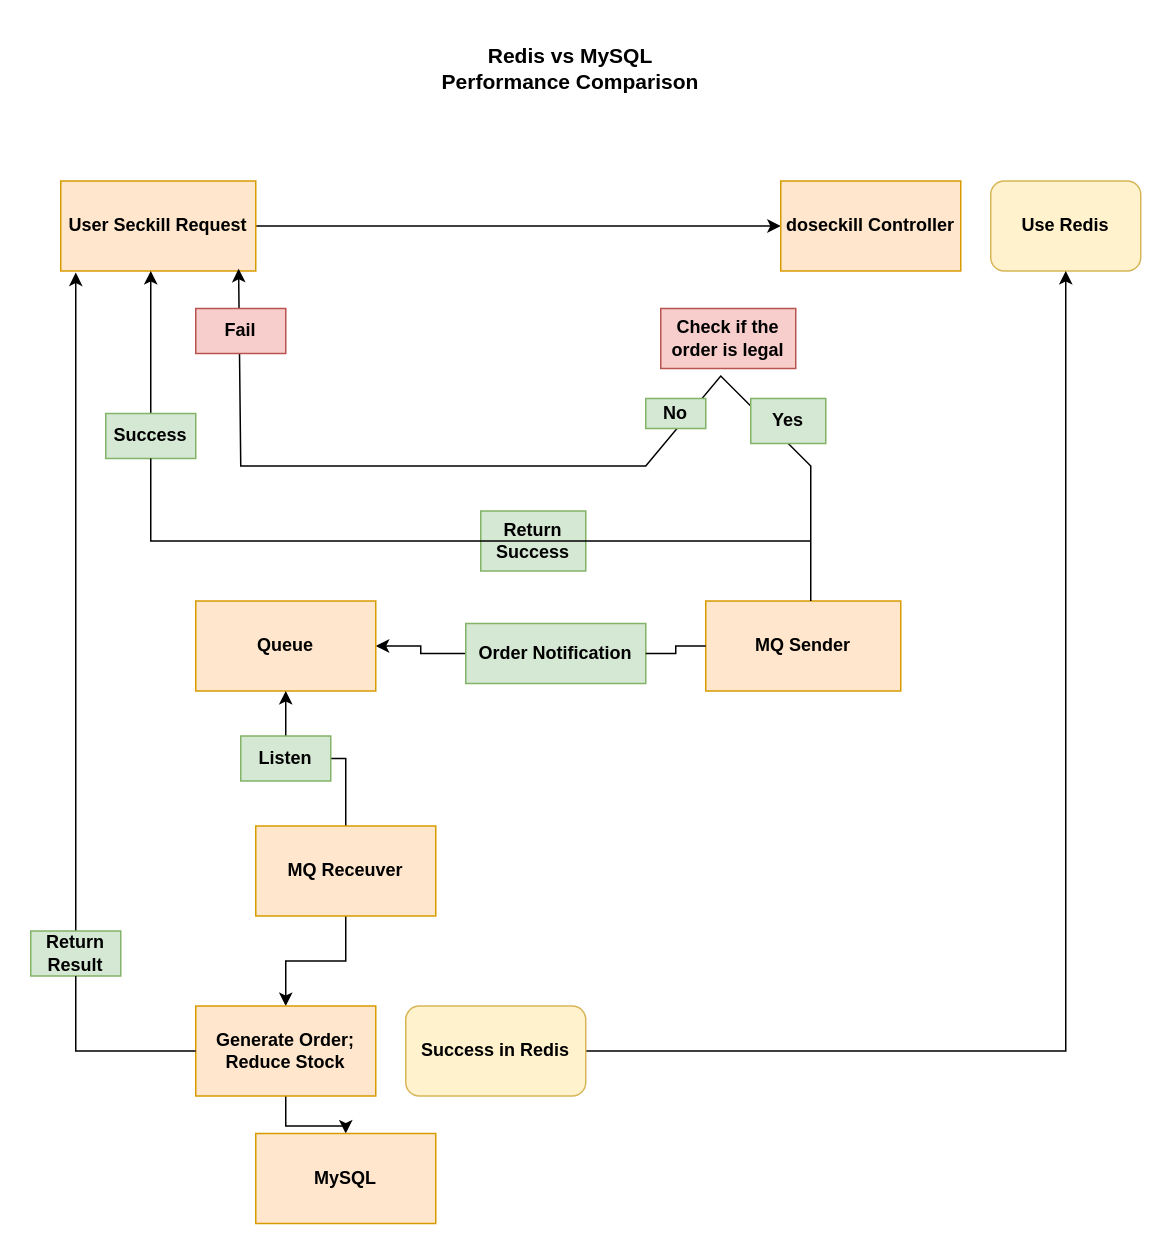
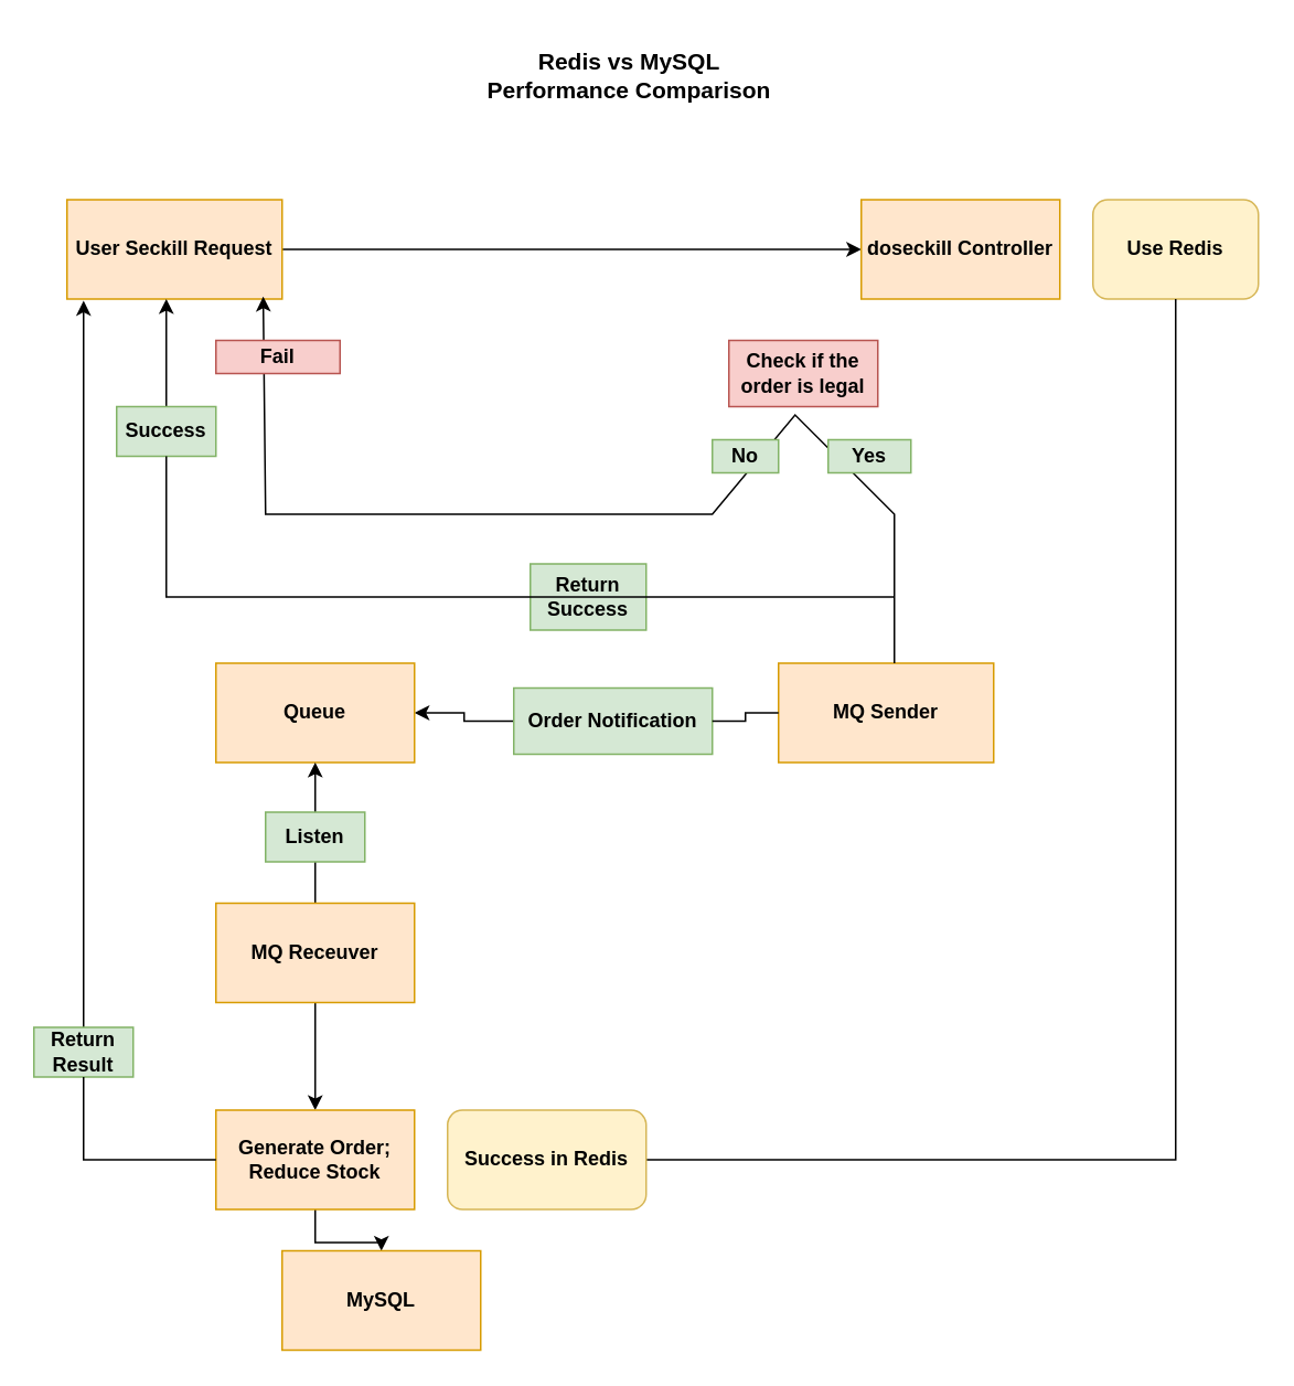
- <mxCell id="31" value="" style="endArrow=classic;html=1;rounded=0;entryX=0.5;entryY=1;entryDx=0;entryDy=0;exitX=1;exitY=0.5;exitDx=0;exitDy=0;" edge="1" parent="1" source="32" target="30"><mxGeometry width="50" height="50" relative="1" as="geometry"><mxPoint x="390" y="710" as="sourcePoint" /><mxPoint x="410" y="560" as="targetPoint" /><Array as="points"><mxPoint x="710" y="700" /></Array></mxGeometry></mxCell>
+ <mxCell id="31" value="" style="endArrow=none;html=1;rounded=0;entryX=0.5;entryY=1;entryDx=0;entryDy=0;exitX=1;exitY=0.5;exitDx=0;exitDy=0;" edge="1" parent="1" source="32" target="30"><mxGeometry width="50" height="50" relative="1" as="geometry"><mxPoint x="390" y="710" as="sourcePoint" /><mxPoint x="410" y="560" as="targetPoint" /><Array as="points"><mxPoint x="710" y="700" /></Array></mxGeometry></mxCell>
- <mxCell id="14" value="&lt;b&gt;Fail&lt;/b&gt;" style="text;html=1;strokeColor=#b85450;fillColor=#f8cecc;align=center;verticalAlign=middle;whiteSpace=wrap;rounded=0;" vertex="1" parent="1"><mxGeometry x="130" y="205" width="60" height="30" as="geometry" /></mxCell>
+ <mxCell id="14" value="&lt;b&gt;Fail&lt;/b&gt;" style="text;html=1;strokeColor=#b85450;fillColor=#f8cecc;align=center;verticalAlign=middle;whiteSpace=wrap;rounded=0;" vertex="1" parent="1"><mxGeometry x="130" y="205" width="75" height="20" as="geometry" /></mxCell>
- <mxCell id="13" value="&lt;b&gt;Yes&lt;/b&gt;" style="text;html=1;strokeColor=#82b366;fillColor=#d5e8d4;align=center;verticalAlign=middle;whiteSpace=wrap;rounded=0;" vertex="1" parent="1"><mxGeometry x="500" y="265" width="50" height="30" as="geometry" /></mxCell>
+ <mxCell id="13" value="&lt;b&gt;Yes&lt;/b&gt;" style="text;html=1;strokeColor=#82b366;fillColor=#d5e8d4;align=center;verticalAlign=middle;whiteSpace=wrap;rounded=0;" vertex="1" parent="1"><mxGeometry x="500" y="265" width="50" height="20" as="geometry" /></mxCell>
- <mxCell id="17" value="&lt;b&gt;Success&lt;/b&gt;" style="text;html=1;strokeColor=#82b366;fillColor=#d5e8d4;align=center;verticalAlign=middle;whiteSpace=wrap;rounded=0;" vertex="1" parent="1"><mxGeometry x="70" y="275" width="60" height="30" as="geometry" /></mxCell>
+ <mxCell id="17" value="&lt;b&gt;Success&lt;/b&gt;" style="text;html=1;strokeColor=#82b366;fillColor=#d5e8d4;align=center;verticalAlign=middle;whiteSpace=wrap;rounded=0;" vertex="1" parent="1"><mxGeometry x="70" y="245" width="60" height="30" as="geometry" /></mxCell>
- <mxCell id="23" value="&lt;b&gt;MQ Receuver&lt;/b&gt;" style="rounded=0;whiteSpace=wrap;html=1;shadow=0;glass=0;sketch=0;fillColor=#ffe6cc;strokeColor=#d79b00;" vertex="1" parent="1"><mxGeometry x="170" y="550" width="120" height="60" as="geometry" /></mxCell>
+ <mxCell id="23" value="&lt;b&gt;MQ Receuver&lt;/b&gt;" style="rounded=0;whiteSpace=wrap;html=1;shadow=0;glass=0;sketch=0;fillColor=#ffe6cc;strokeColor=#d79b00;" vertex="1" parent="1"><mxGeometry x="130" y="545" width="120" height="60" as="geometry" /></mxCell>
